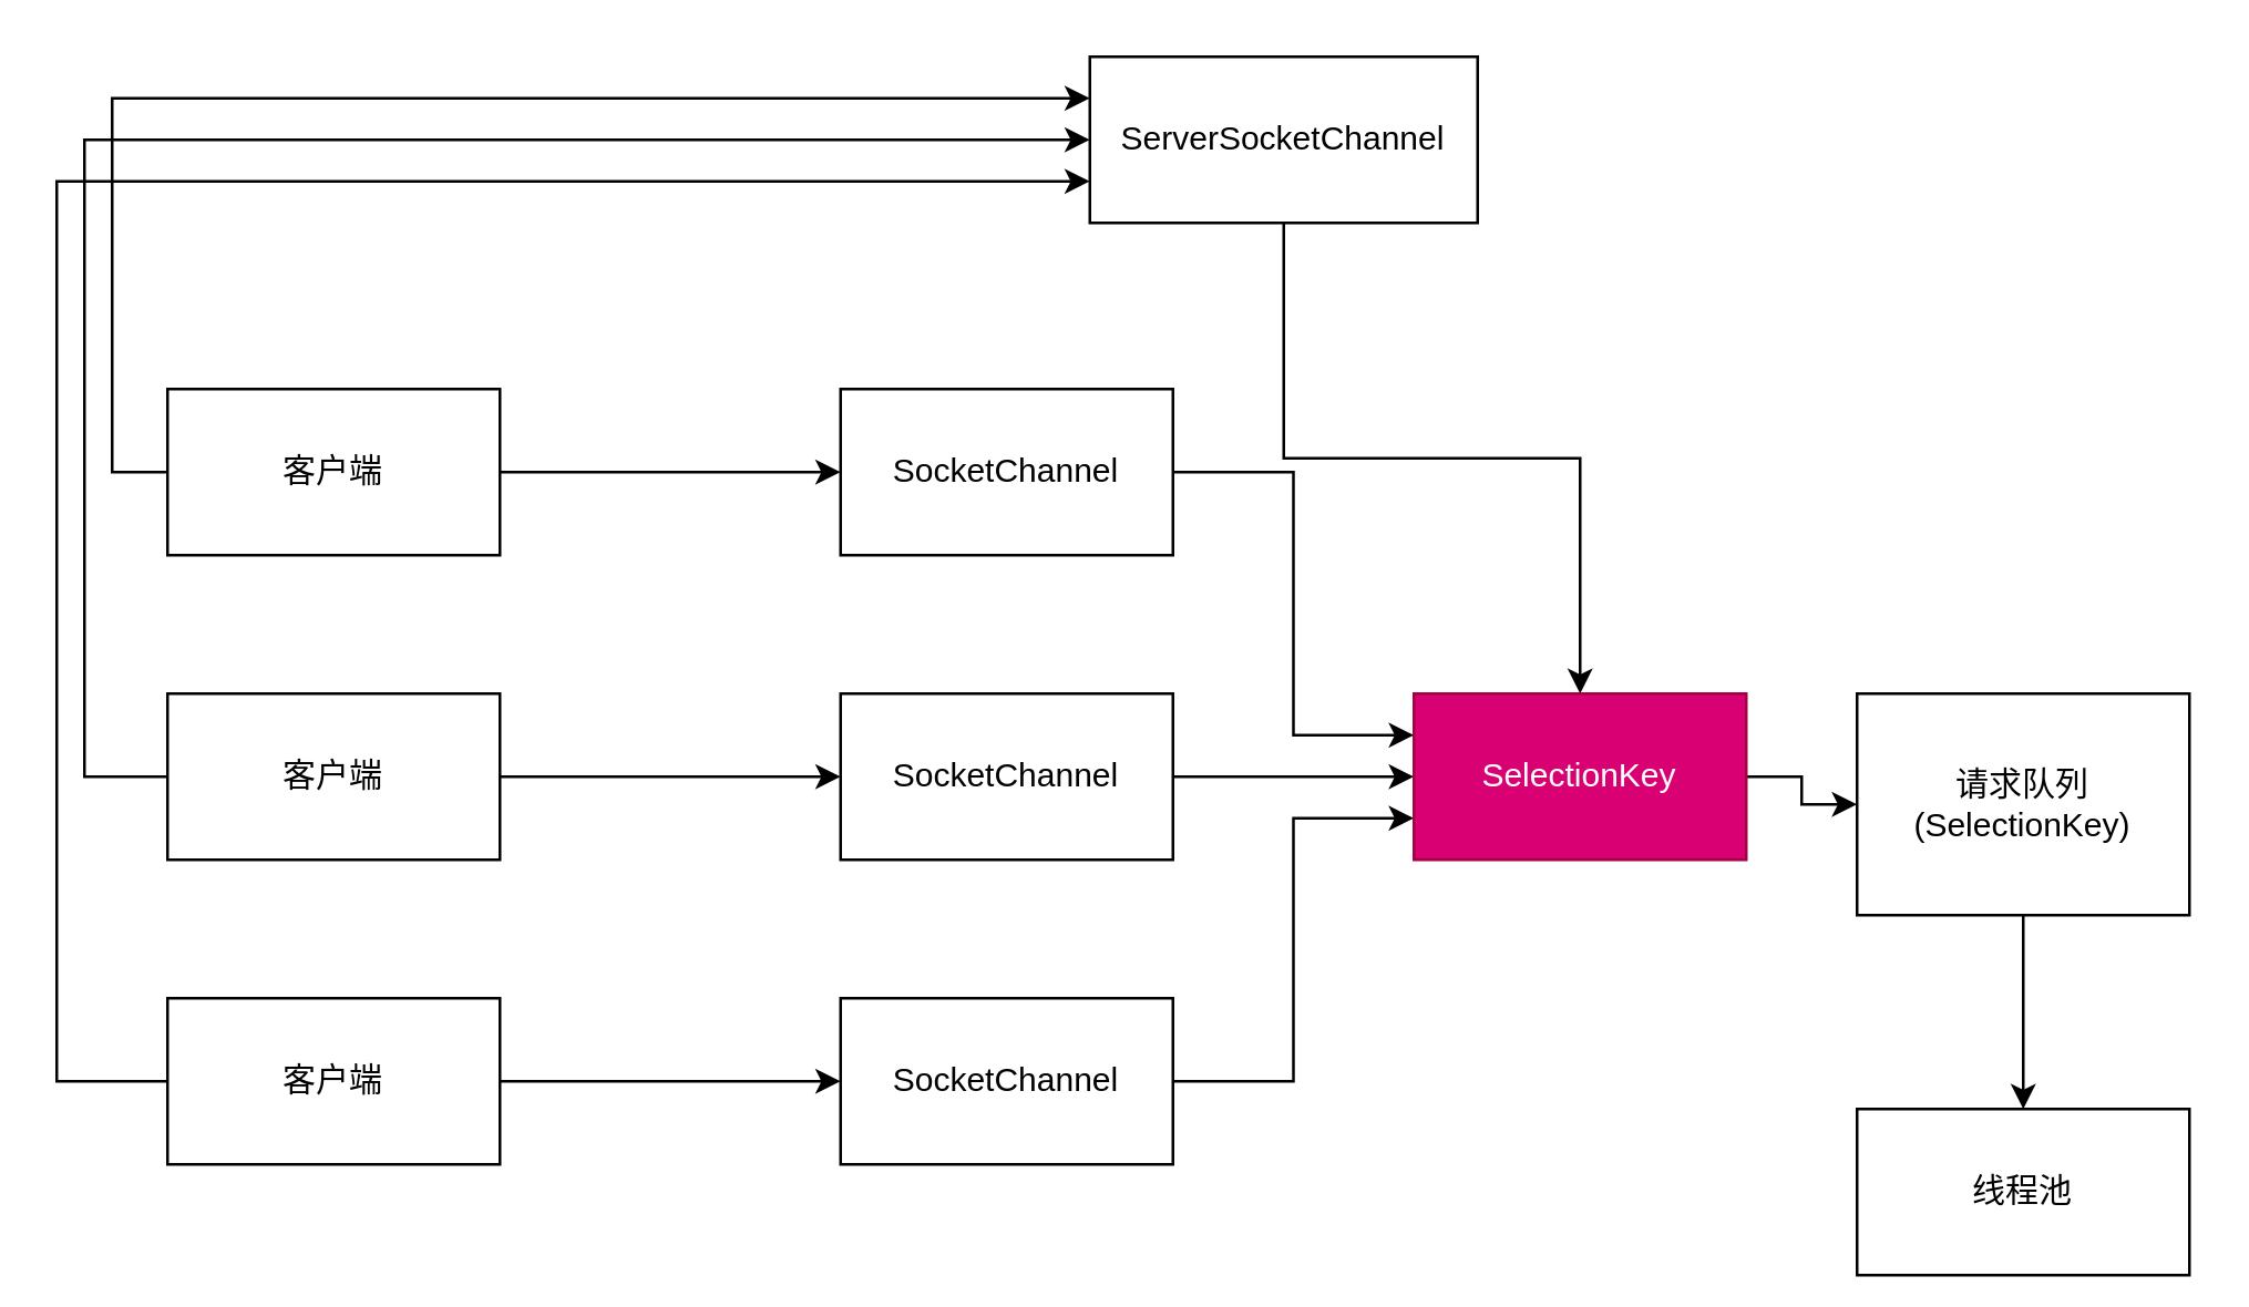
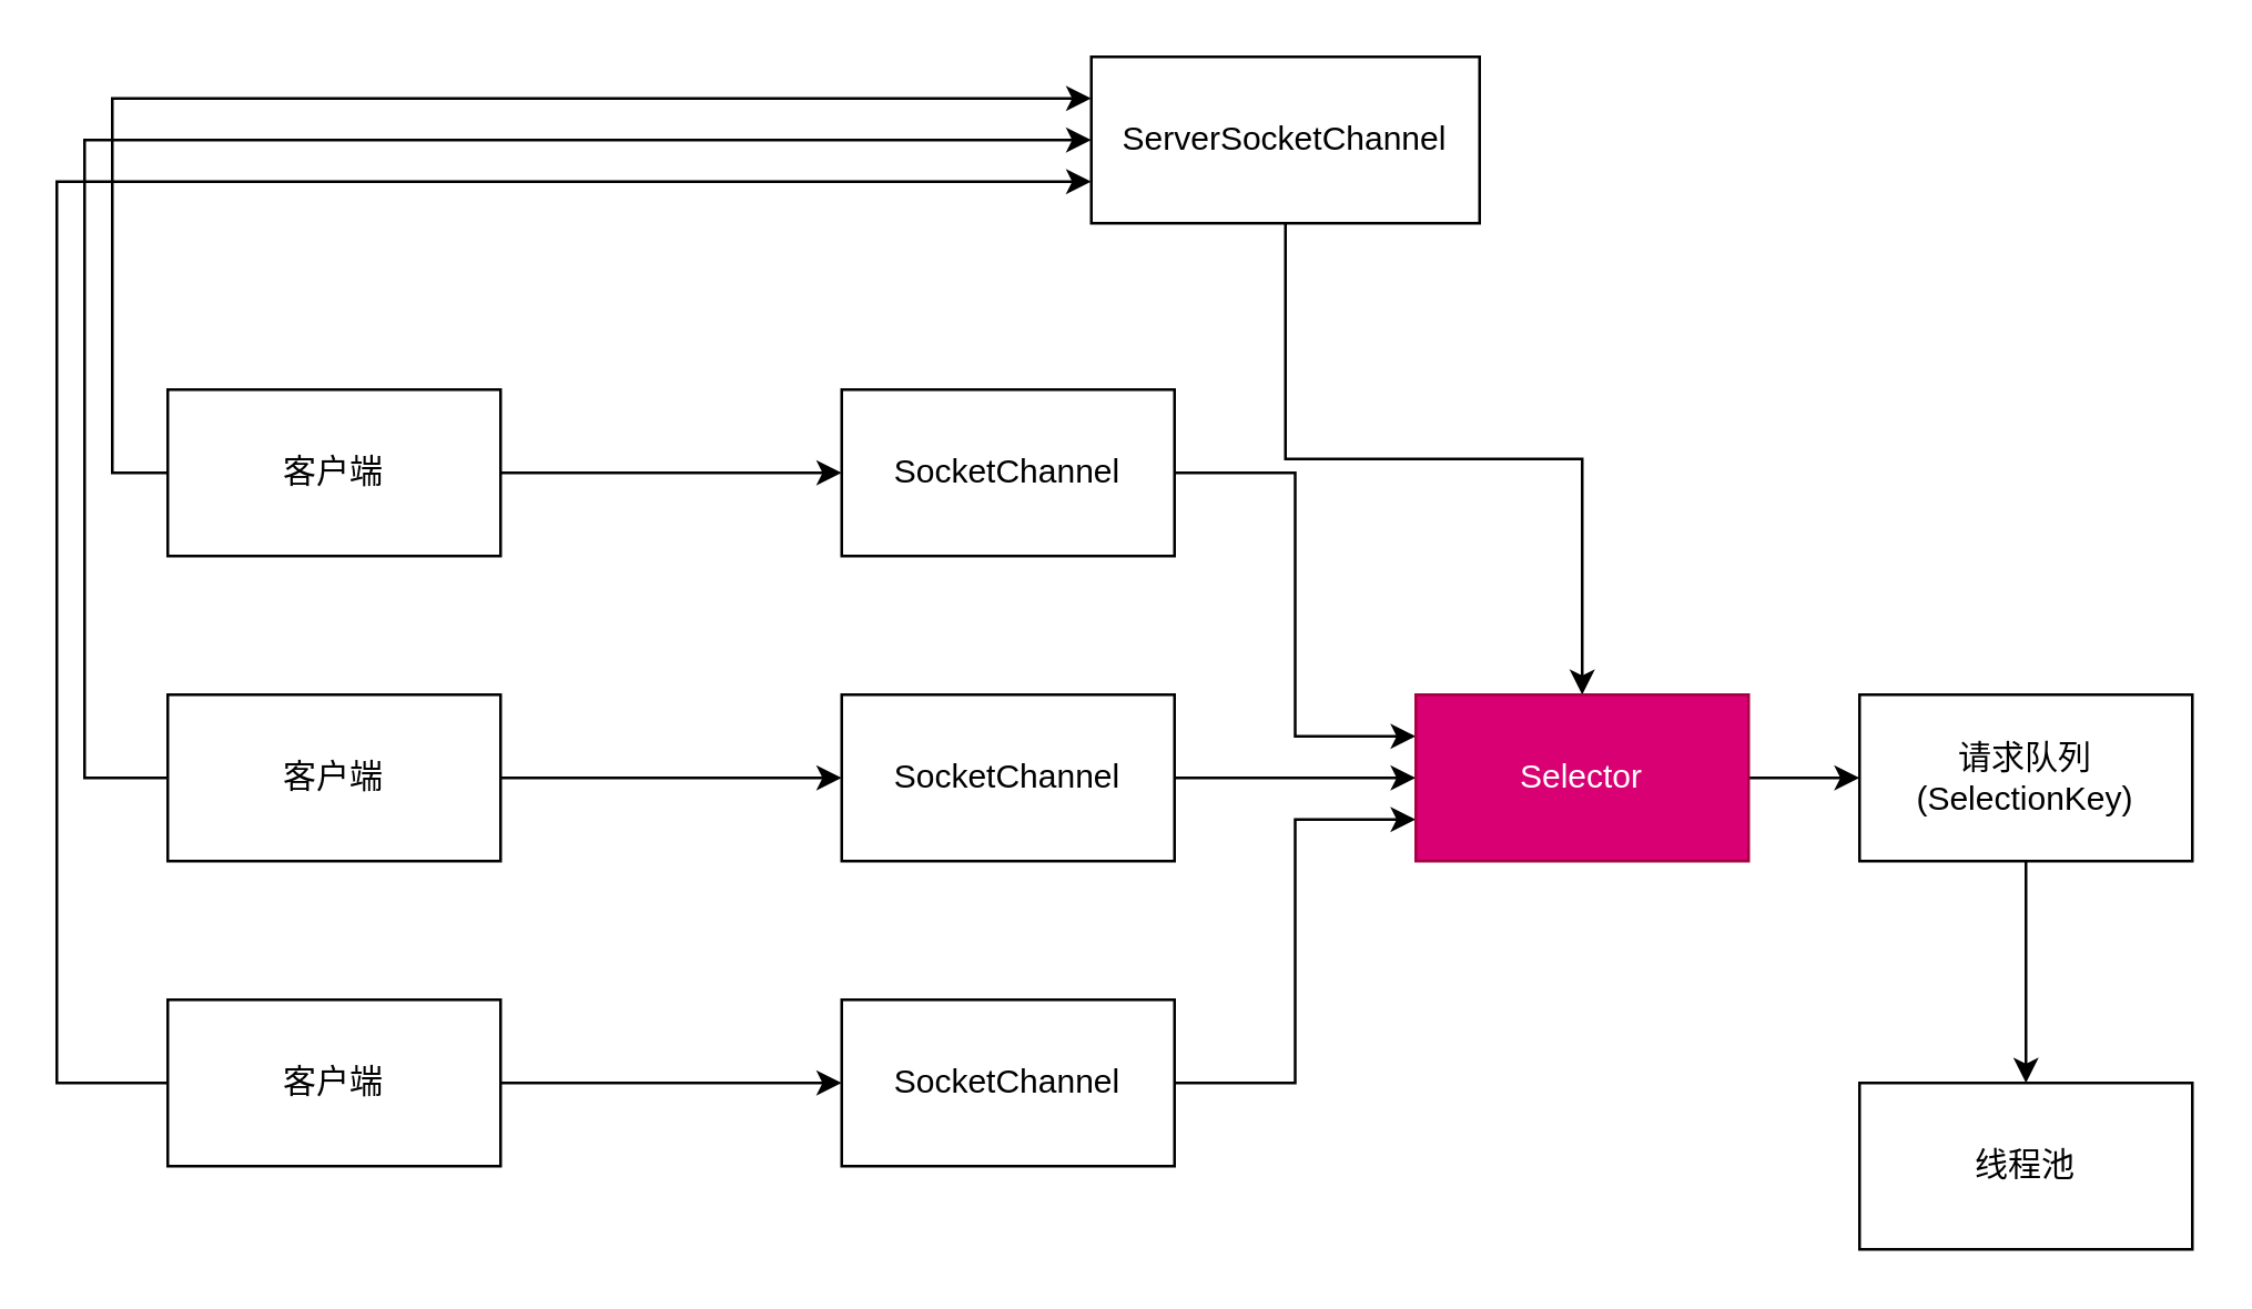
- <mxCell id="20" value="SelectionKey" style="rounded=0;whiteSpace=wrap;html=1;fillColor=#d80073;strokeColor=#A50040;fontColor=#ffffff;" vertex="1" parent="1"><mxGeometry x="510" y="250" width="120" height="60" as="geometry" /></mxCell>
+ <mxCell id="20" value="Selector" style="rounded=0;whiteSpace=wrap;html=1;fillColor=#d80073;strokeColor=#A50040;fontColor=#ffffff;" vertex="1" parent="1"><mxGeometry x="510" y="250" width="120" height="60" as="geometry" /></mxCell>
- <mxCell id="22" value="请求队列&lt;br&gt;(SelectionKey)" style="rounded=0;whiteSpace=wrap;html=1;" vertex="1" parent="1"><mxGeometry x="670" y="250" width="120" height="80" as="geometry" /></mxCell>
+ <mxCell id="22" value="请求队列&lt;br&gt;(SelectionKey)" style="rounded=0;whiteSpace=wrap;html=1;" vertex="1" parent="1"><mxGeometry x="670" y="250" width="120" height="60" as="geometry" /></mxCell>
- <mxCell id="23" value="线程池" style="rounded=0;whiteSpace=wrap;html=1;" vertex="1" parent="1"><mxGeometry x="670" y="400" width="120" height="60" as="geometry" /></mxCell>
+ <mxCell id="23" value="线程池" style="rounded=0;whiteSpace=wrap;html=1;" vertex="1" parent="1"><mxGeometry x="670" y="390" width="120" height="60" as="geometry" /></mxCell>
